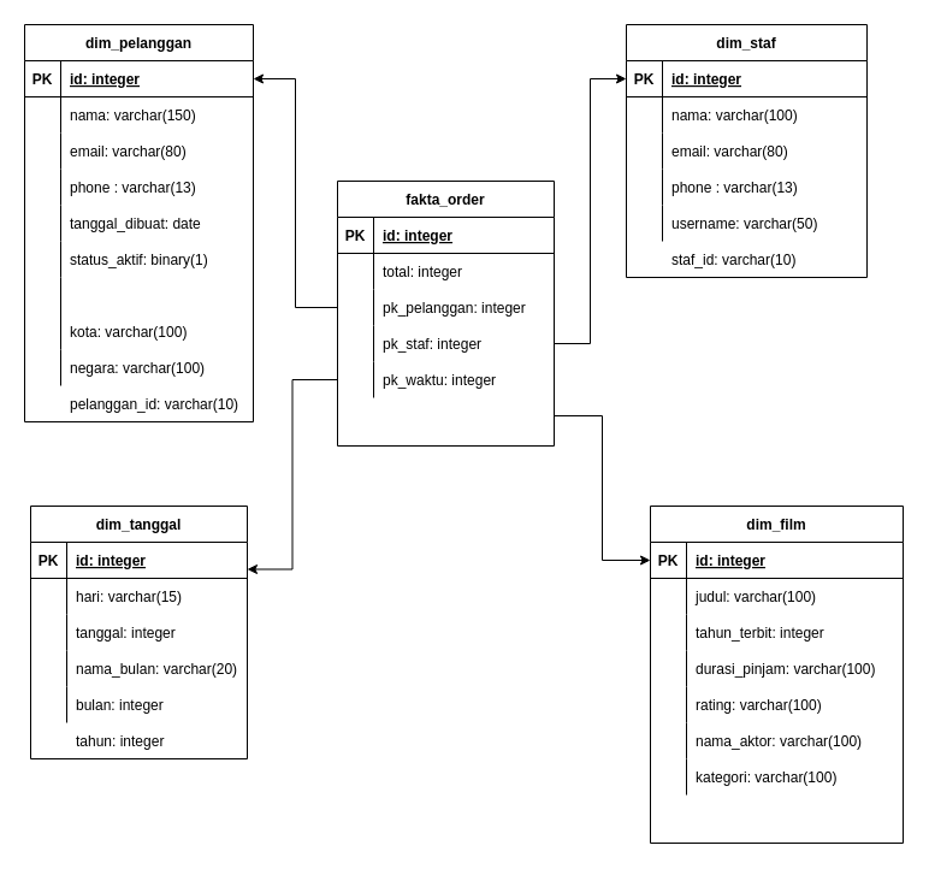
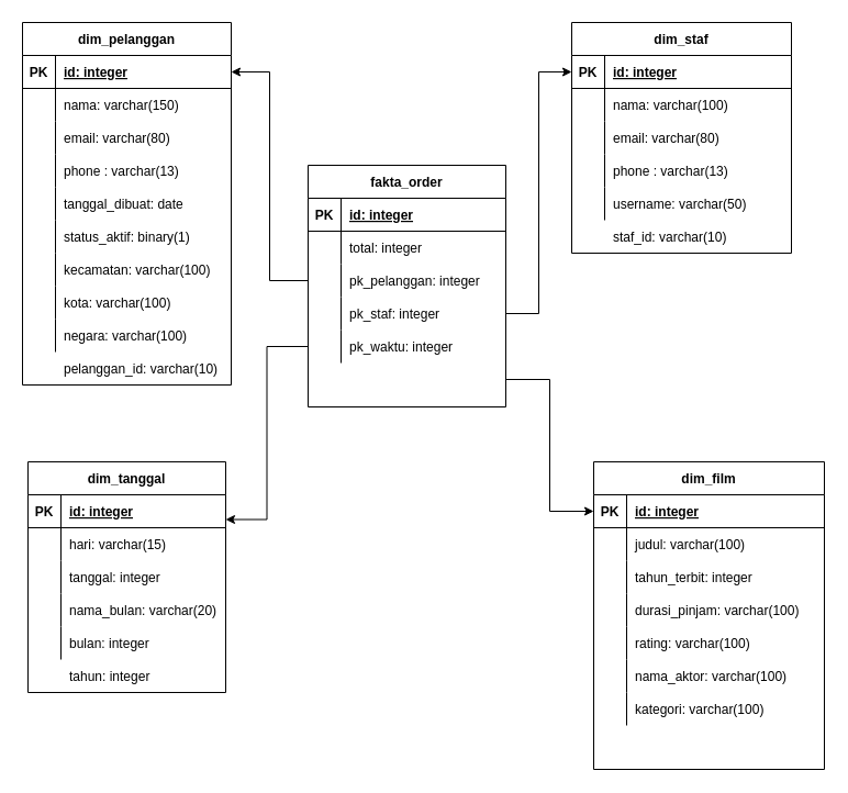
+ <mxCell id="41" value="kecamatan: varchar(100)" style="shape=partialRectangle;connectable=0;fillColor=none;top=0;left=0;bottom=0;right=0;align=left;spacingLeft=6;overflow=hidden;" vertex="1" parent="39"><mxGeometry x="30" width="160" height="30" as="geometry" /></mxCell>
